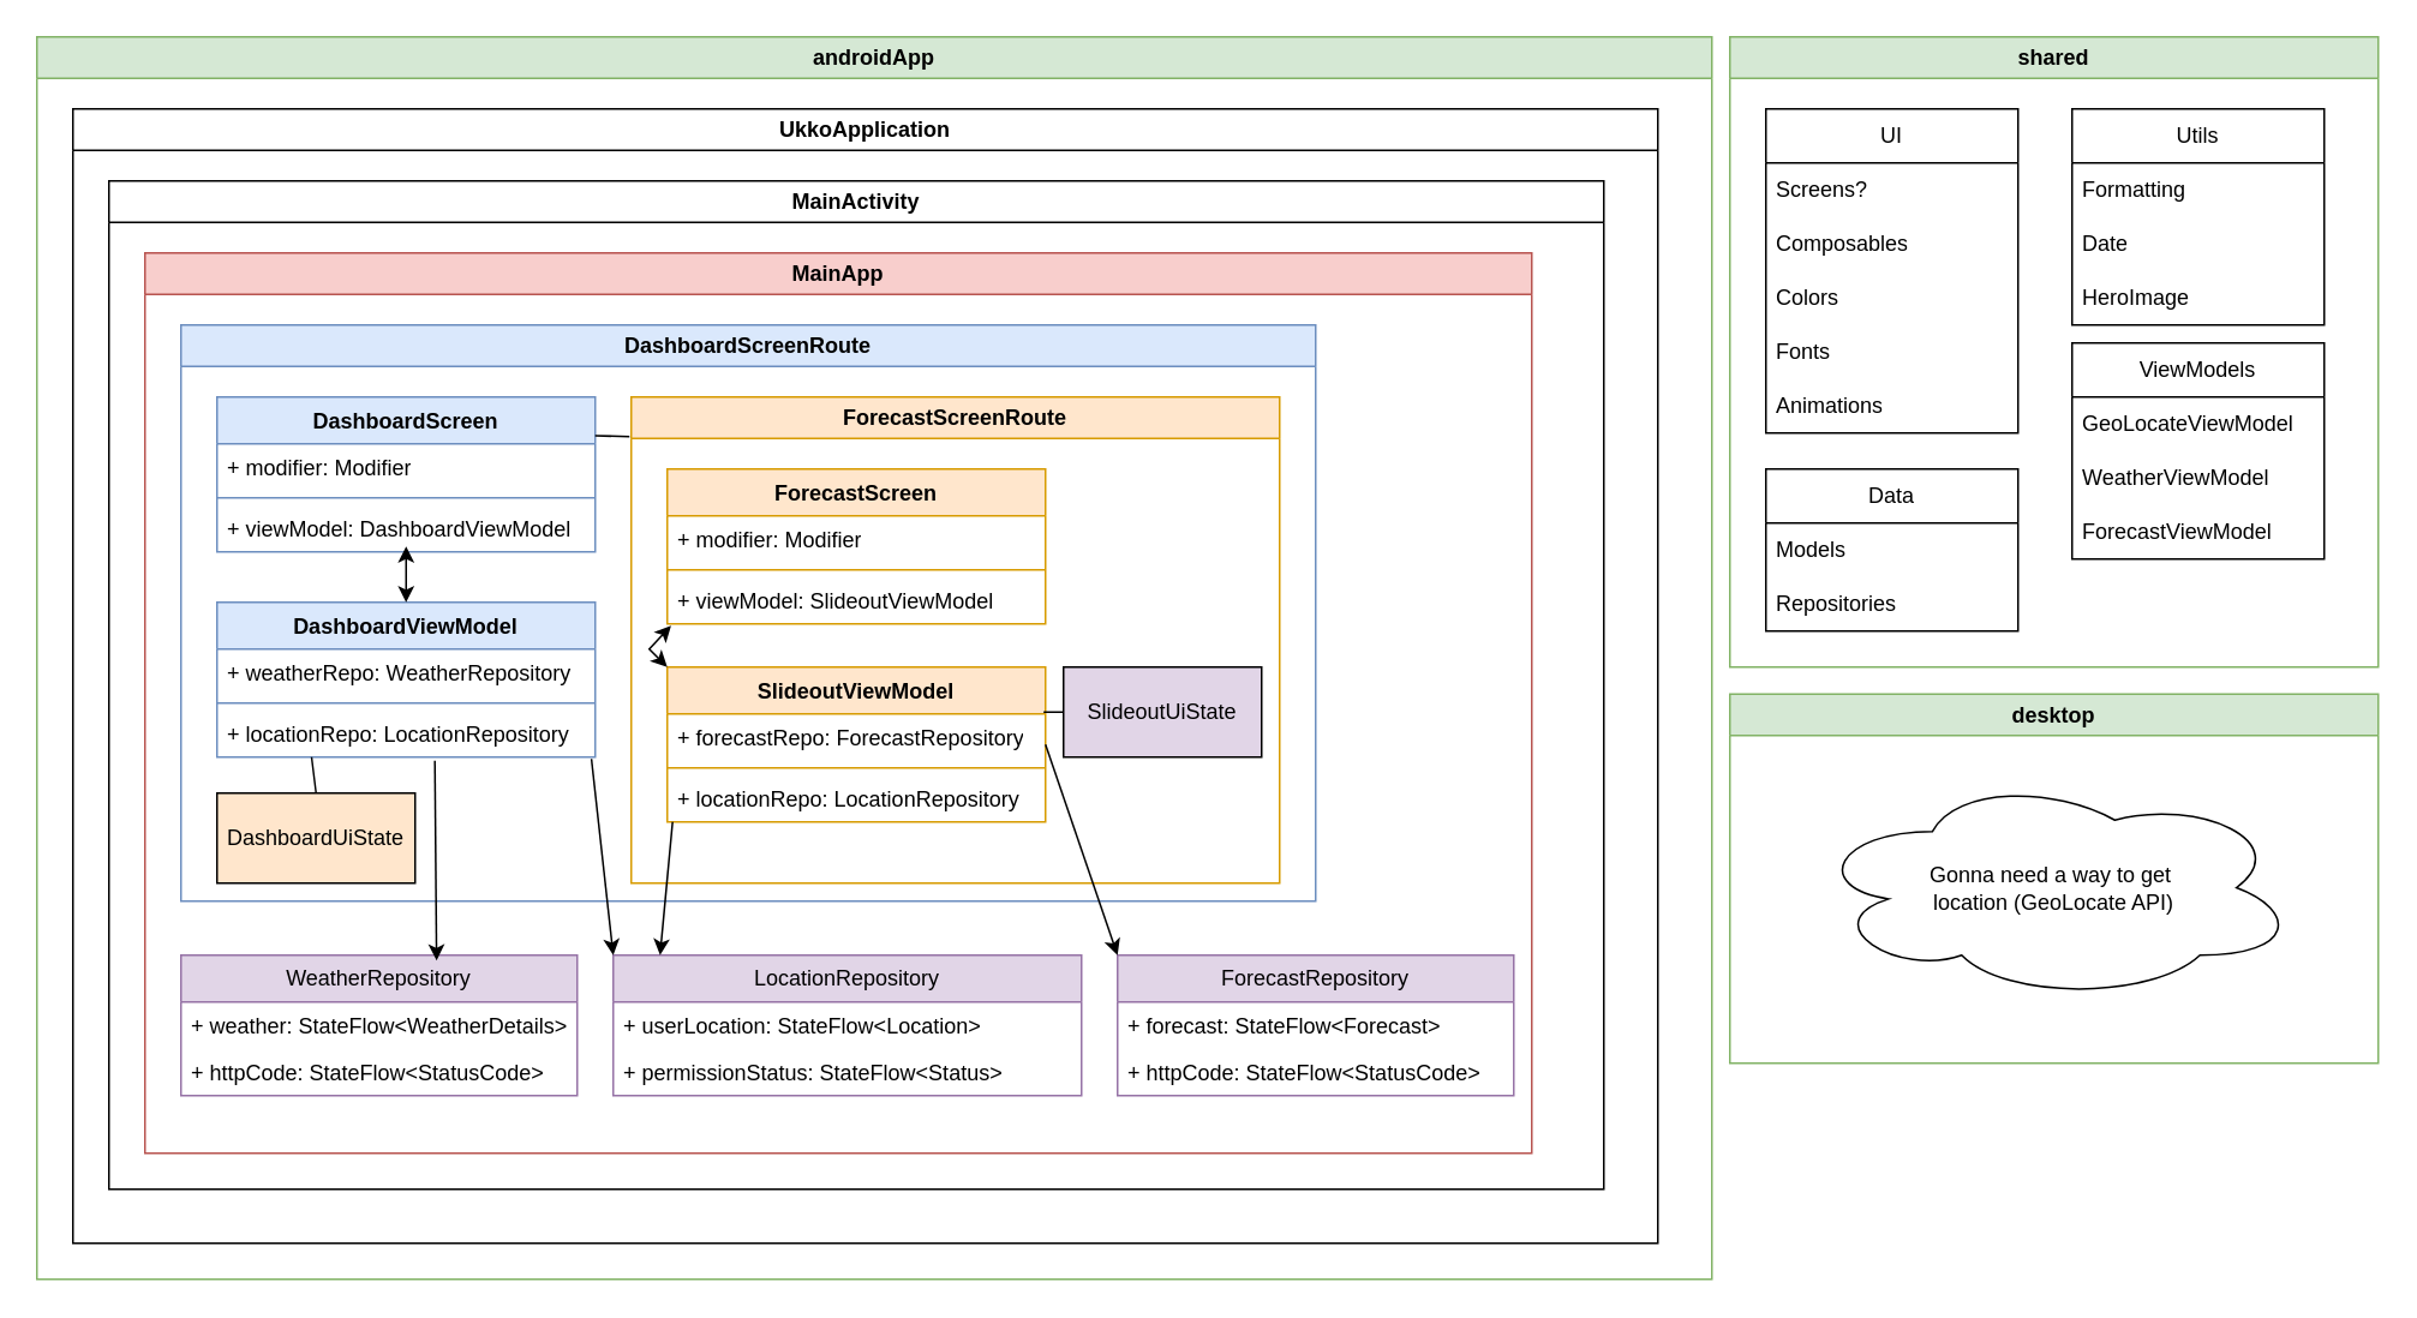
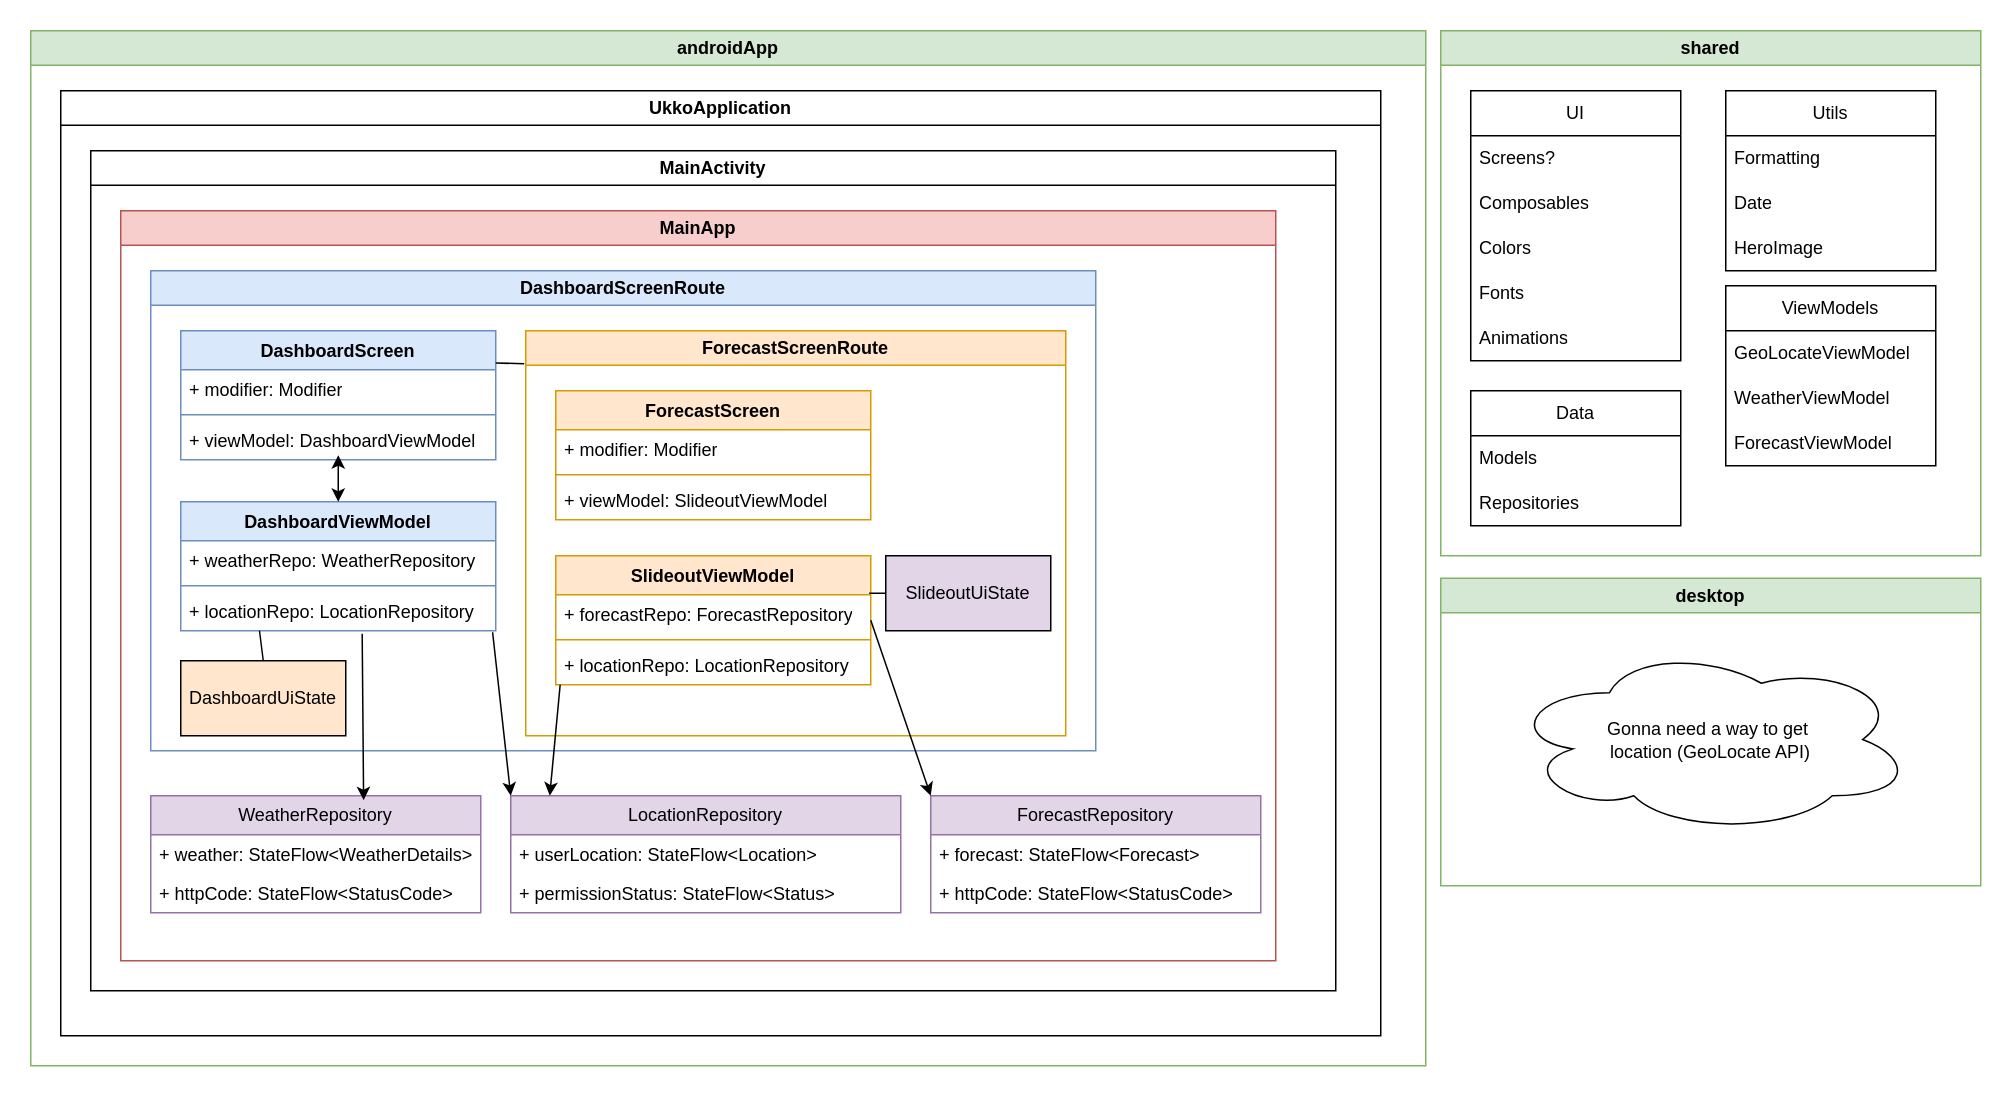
- <mxCell id="22" value="" style="endArrow=classic;startArrow=classic;html=1;rounded=0;exitX=0;exitY=0;exitDx=0;exitDy=0;entryX=0.01;entryY=1.038;entryDx=0;entryDy=0;entryPerimeter=0;" edge="1" parent="11" source="16" target="15"><mxGeometry width="50" height="50" relative="1" as="geometry"><mxPoint x="10" y="140" as="sourcePoint" /><mxPoint x="10" y="60" as="targetPoint" /><Array as="points"><mxPoint x="10" y="140" /></Array></mxGeometry></mxCell>
